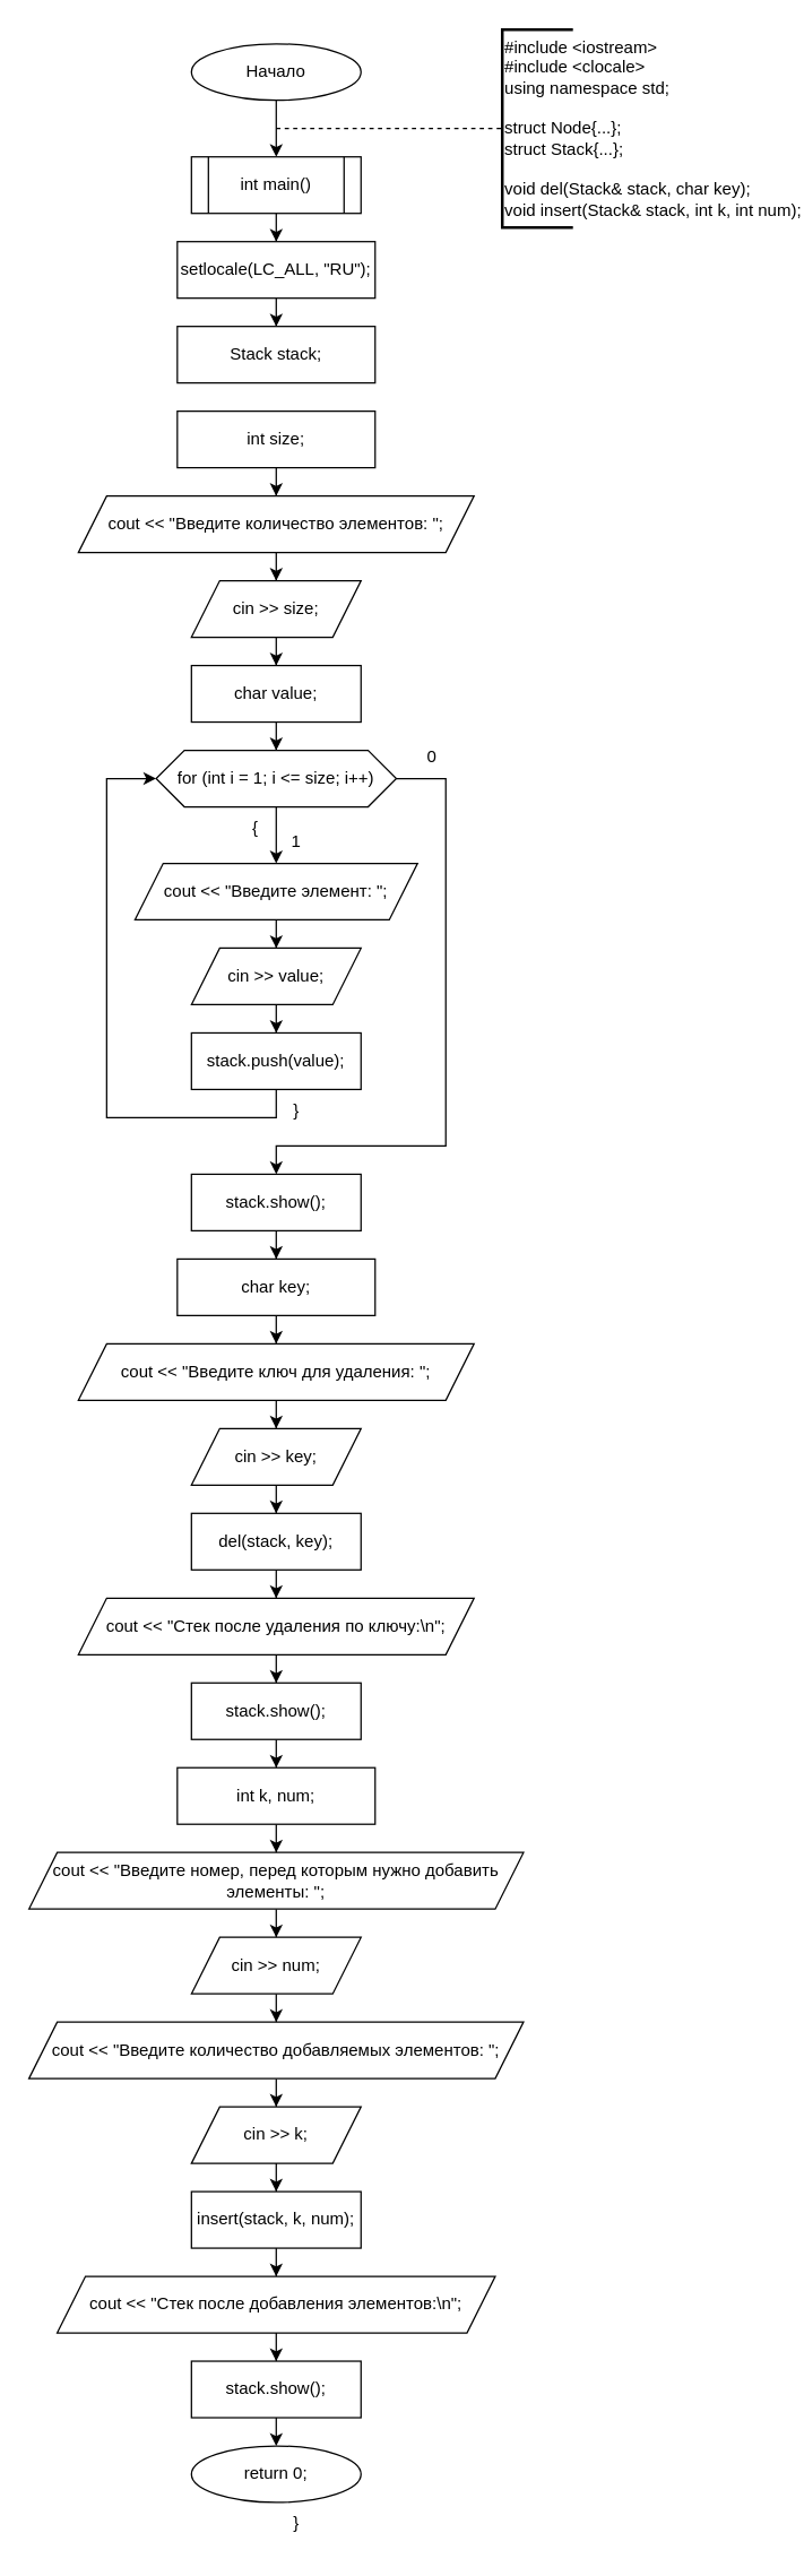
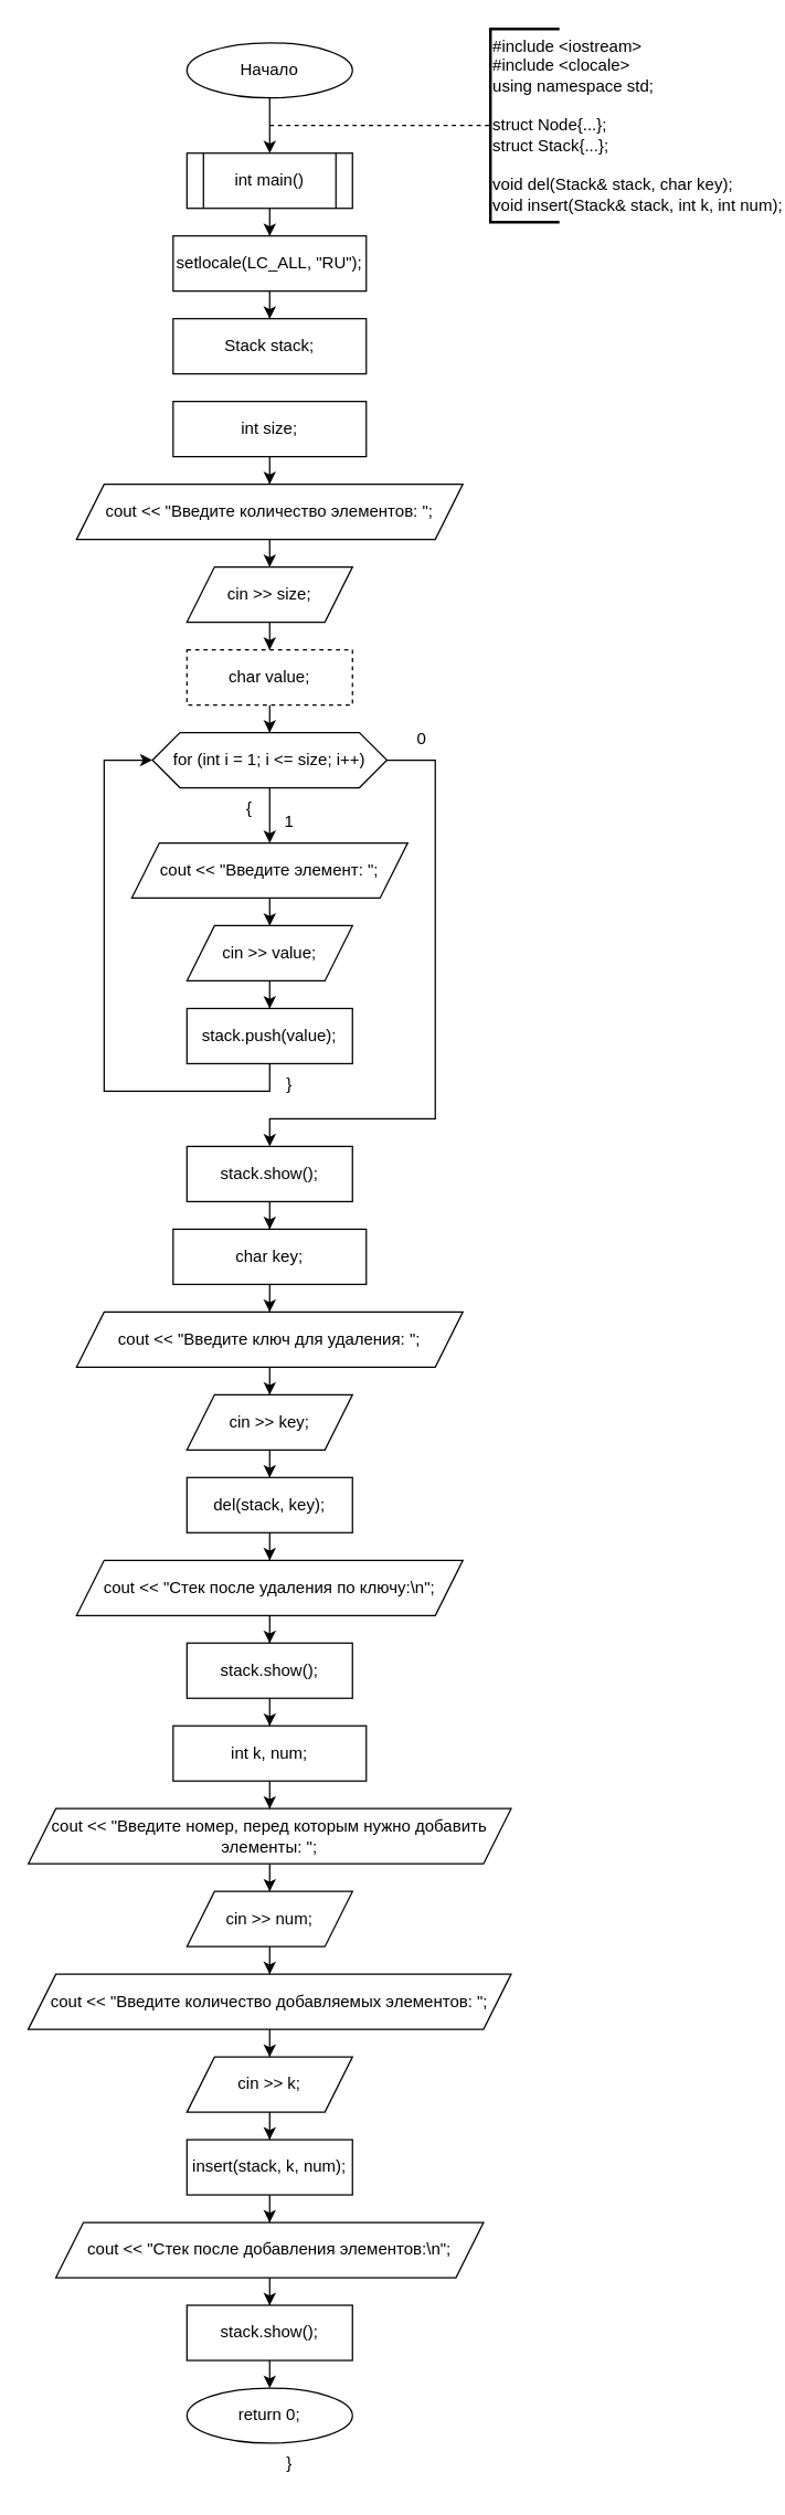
- <mxCell id="18" value="char value;" style="whiteSpace=wrap;html=1;" vertex="1" parent="1"><mxGeometry x="135" y="470" width="120" height="40" as="geometry" /></mxCell>
+ <mxCell id="18" value="char value;" style="whiteSpace=wrap;html=1;dashed=1;" vertex="1" parent="1"><mxGeometry x="135" y="470" width="120" height="40" as="geometry" /></mxCell>
